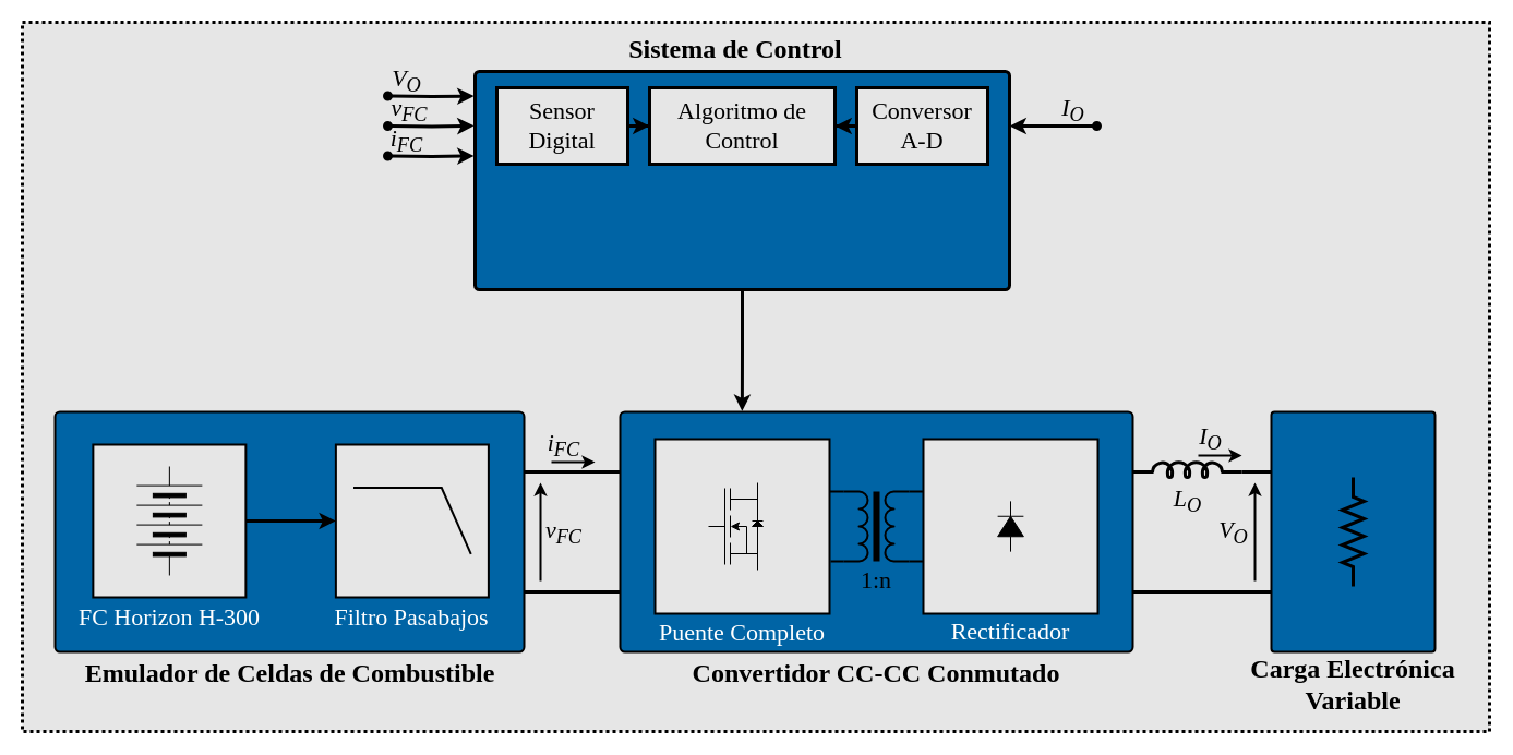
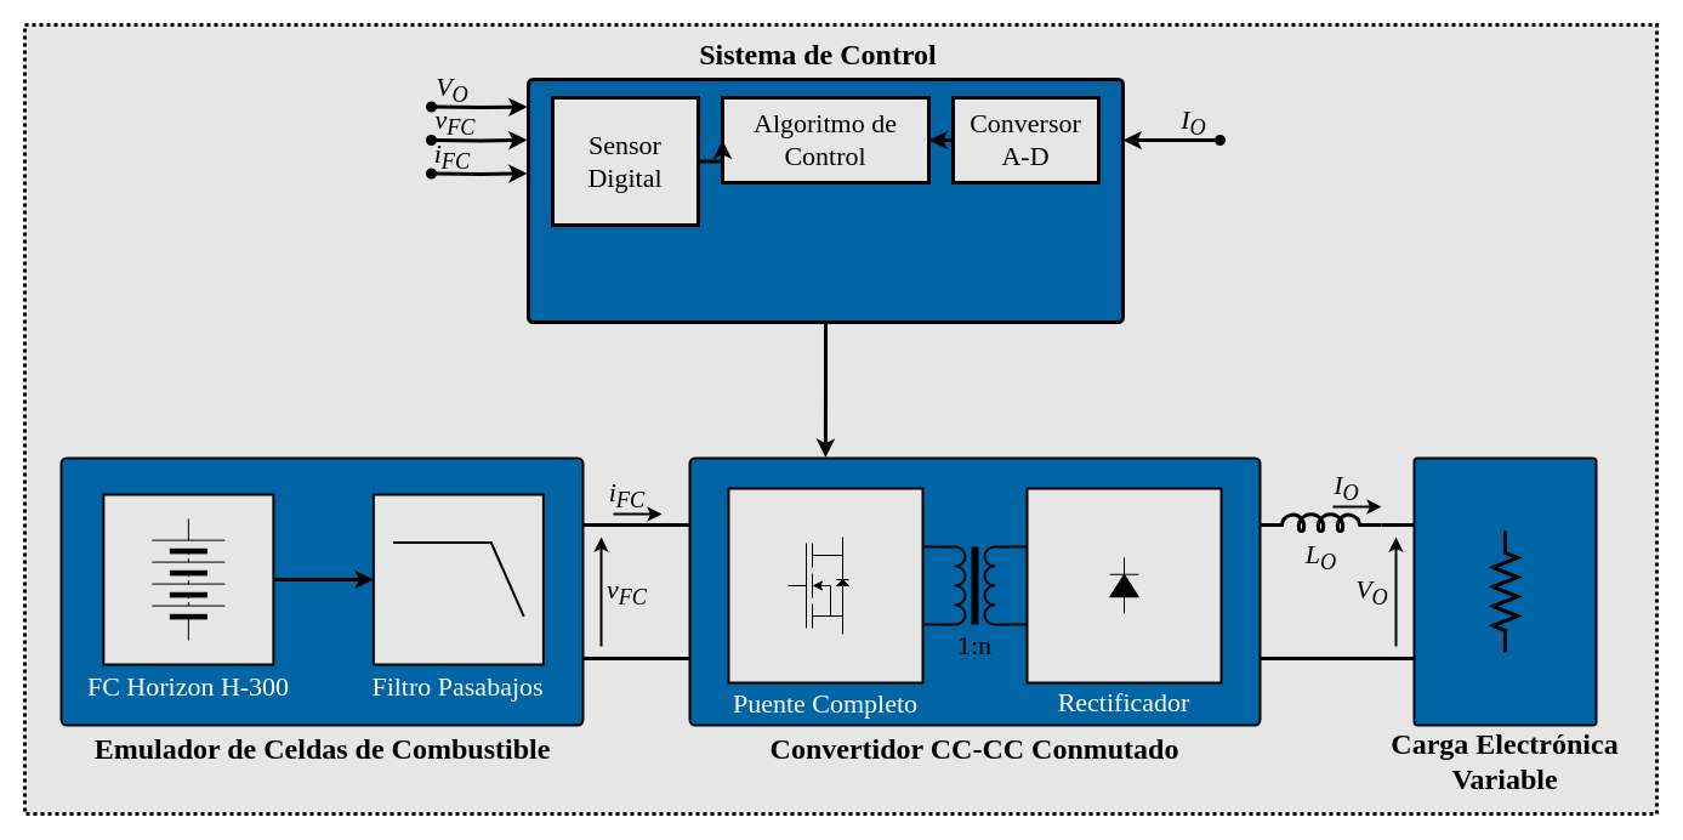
- <mxCell id="64" value="&lt;font style=&quot;font-size: 22px;&quot;&gt;Sensor&lt;br&gt;Digital&lt;/font&gt;" style="rounded=0;whiteSpace=wrap;html=1;shadow=0;fontFamily=Montserrat;fontSize=18;fontColor=#000000;strokeColor=#000000;strokeWidth=3;fillColor=#E6E6E6;" parent="1" vertex="1"><mxGeometry x="455" y="80" width="120" height="70" as="geometry" /></mxCell>
+ <mxCell id="64" value="&lt;font style=&quot;font-size: 22px;&quot;&gt;Sensor&lt;br&gt;Digital&lt;/font&gt;" style="rounded=0;whiteSpace=wrap;html=1;shadow=0;fontFamily=Montserrat;fontSize=18;fontColor=#000000;strokeColor=#000000;strokeWidth=3;fillColor=#E6E6E6;" parent="1" vertex="1"><mxGeometry x="455" y="80" width="120" height="105" as="geometry" /></mxCell>
